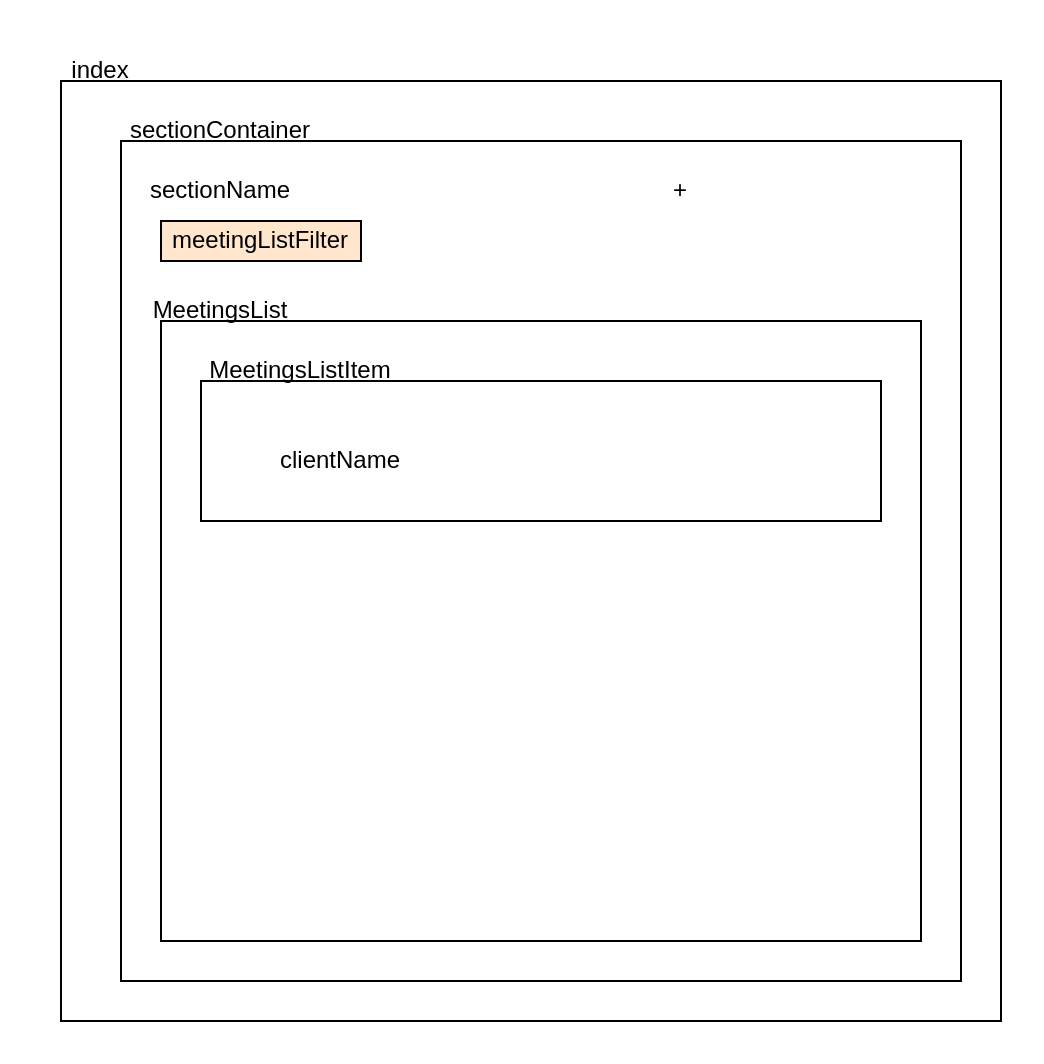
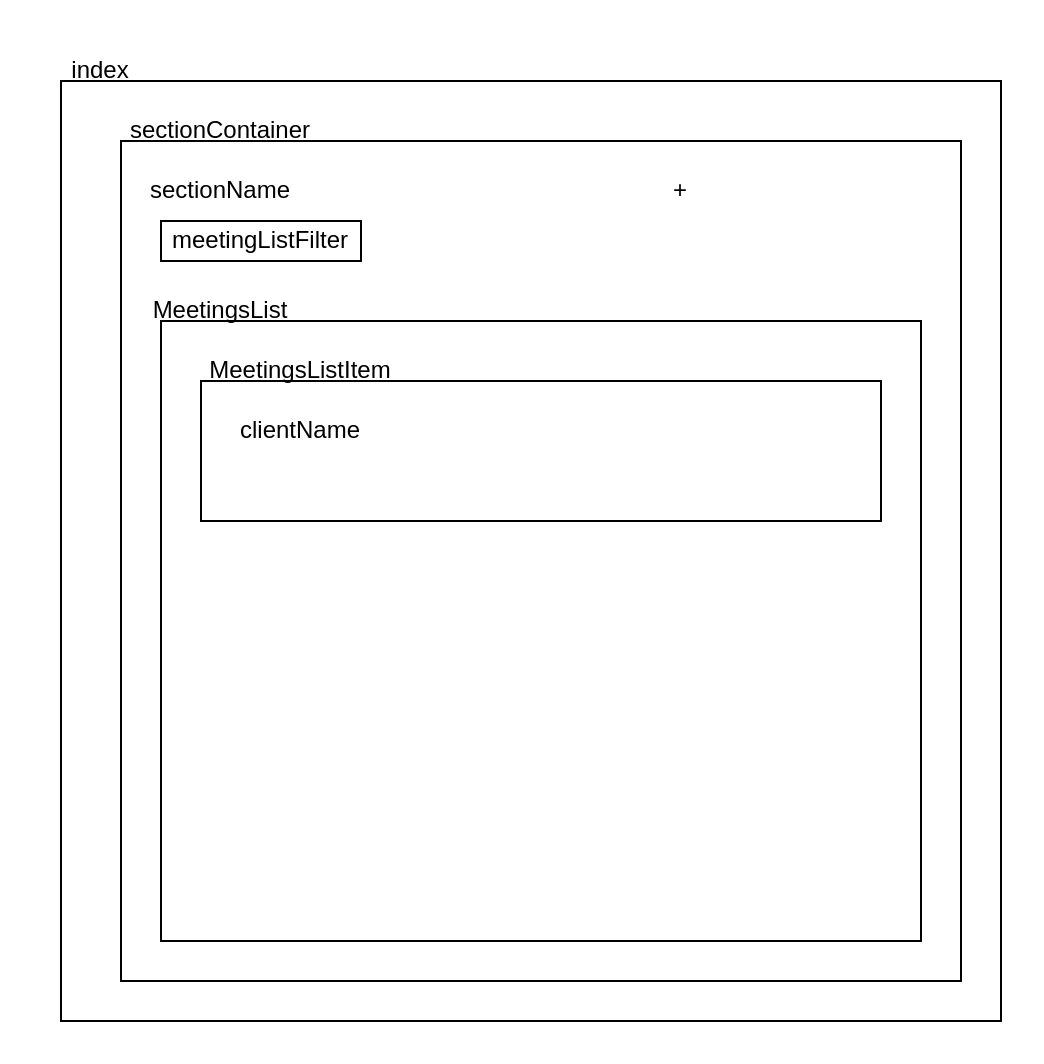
- <mxCell id="6" value="meetingListFilter" style="rounded=0;whiteSpace=wrap;html=1;fillColor=#ffe6cc;" vertex="1" parent="1"><mxGeometry x="80" y="110" width="100" height="20" as="geometry" /></mxCell>
+ <mxCell id="6" value="meetingListFilter" style="rounded=0;whiteSpace=wrap;html=1;" vertex="1" parent="1"><mxGeometry x="80" y="110" width="100" height="20" as="geometry" /></mxCell>
- <mxCell id="13" value="clientName" style="text;html=1;strokeColor=none;fillColor=none;align=center;verticalAlign=middle;whiteSpace=wrap;rounded=0;" vertex="1" parent="1"><mxGeometry x="125" y="215" width="90" height="30" as="geometry" /></mxCell>
+ <mxCell id="13" value="clientName" style="text;html=1;strokeColor=none;fillColor=none;align=center;verticalAlign=middle;whiteSpace=wrap;rounded=0;" vertex="1" parent="1"><mxGeometry x="105" y="200" width="90" height="30" as="geometry" /></mxCell>
